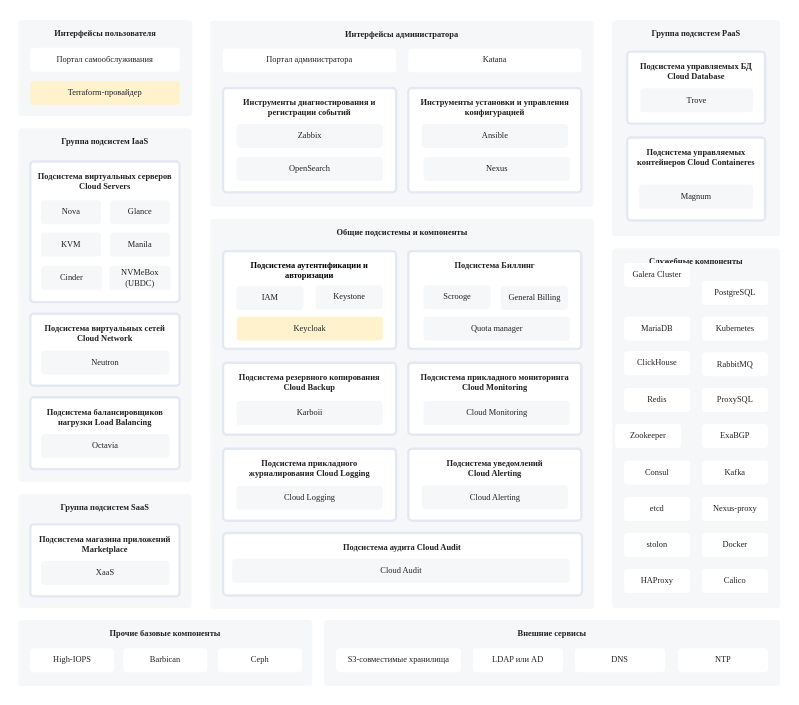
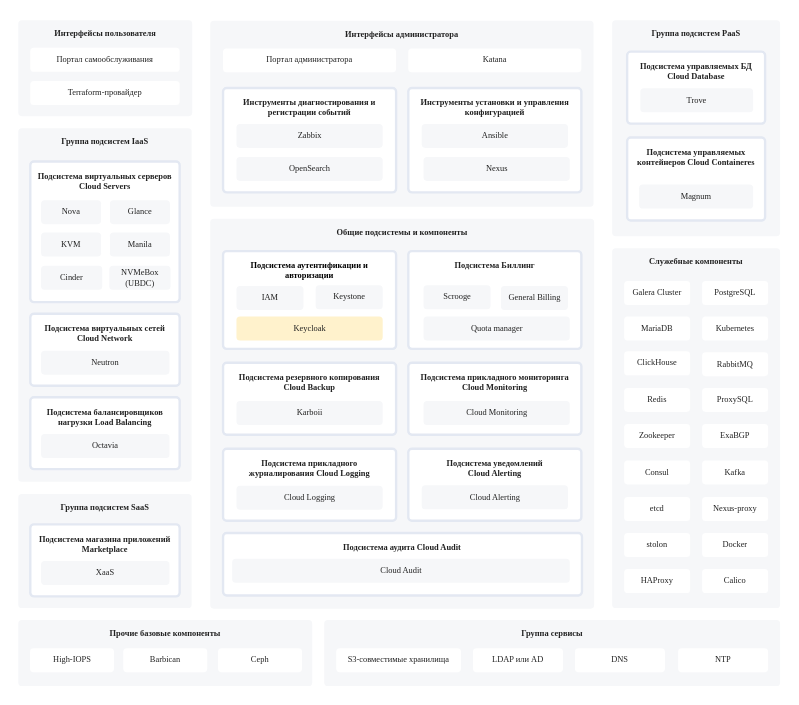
- <mxCell id="47" value="Terraform-провайдер" style="rounded=1;whiteSpace=wrap;html=1;fontFamily=VK Sans Display;strokeColor=none;arcsize=12;fillColor=#fff2cc;spacing=0;spacingTop=12;spacingBottom=12;arcSize=12;absoluteArcSize=1;fontColor=#212121;fontSize=14;" parent="36" vertex="1"><mxGeometry x="20" y="101.5" width="249" height="40" as="geometry" /></mxCell>
+ <mxCell id="47" value="Terraform-провайдер" style="rounded=1;whiteSpace=wrap;html=1;fontFamily=VK Sans Display;strokeColor=none;arcsize=12;fillColor=#FFFFFF;spacing=0;spacingTop=12;spacingBottom=12;arcSize=12;absoluteArcSize=1;fontColor=#212121;fontSize=14;" parent="36" vertex="1"><mxGeometry x="20" y="101.5" width="249" height="40" as="geometry" /></mxCell>
- <mxCell id="14" value="Galera Cluster" style="rounded=1;whiteSpace=wrap;html=1;fontFamily=VK Sans Display;strokeColor=none;arcsize=12;fillColor=#FFF;spacing=0;spacingTop=12;spacingBottom=12;arcSize=12;absoluteArcSize=1;fontColor=#212121;fontSize=14;" parent="1" vertex="1"><mxGeometry x="1040" y="438" width="110" height="40" as="geometry" /></mxCell>
+ <mxCell id="14" value="Galera Cluster" style="rounded=1;whiteSpace=wrap;html=1;fontFamily=VK Sans Display;strokeColor=none;arcsize=12;fillColor=#FFF;spacing=0;spacingTop=12;spacingBottom=12;arcSize=12;absoluteArcSize=1;fontColor=#212121;fontSize=14;" parent="1" vertex="1"><mxGeometry x="1040" y="468" width="110" height="40" as="geometry" /></mxCell>
- <mxCell id="26" value="Zookeeper" style="rounded=1;whiteSpace=wrap;html=1;fontFamily=VK Sans Display;strokeColor=none;arcsize=12;fillColor=#FFF;spacing=0;spacingTop=12;spacingBottom=12;arcSize=12;absoluteArcSize=1;fontColor=#212121;fontSize=14;" parent="1" vertex="1"><mxGeometry x="1025" y="706" width="110" height="40" as="geometry" /></mxCell>
+ <mxCell id="26" value="Zookeeper" style="rounded=1;whiteSpace=wrap;html=1;fontFamily=VK Sans Display;strokeColor=none;arcsize=12;fillColor=#FFF;spacing=0;spacingTop=12;spacingBottom=12;arcSize=12;absoluteArcSize=1;fontColor=#212121;fontSize=14;" parent="1" vertex="1"><mxGeometry x="1040" y="706" width="110" height="40" as="geometry" /></mxCell>
- <mxCell id="9" value="Внешние сервисы" style="rounded=1;whiteSpace=wrap;html=1;fontFamily=VK Sans Display;strokeColor=none;arcsize=12;fillColor=#F6F7F9;spacing=10;verticalAlign=top;spacingTop=0;spacingLeft=0;spacingRight=0;fontStyle=1;arcSize=12;absoluteArcSize=1;fontColor=#212121;fontSize=14;" parent="1" vertex="1"><mxGeometry x="540" y="1033" width="760" height="110" as="geometry" /></mxCell>
+ <mxCell id="9" value="Группа сервисы" style="rounded=1;whiteSpace=wrap;html=1;fontFamily=VK Sans Display;strokeColor=none;arcsize=12;fillColor=#F6F7F9;spacing=10;verticalAlign=top;spacingTop=0;spacingLeft=0;spacingRight=0;fontStyle=1;arcSize=12;absoluteArcSize=1;fontColor=#212121;fontSize=14;" parent="1" vertex="1"><mxGeometry x="540" y="1033" width="760" height="110" as="geometry" /></mxCell>
